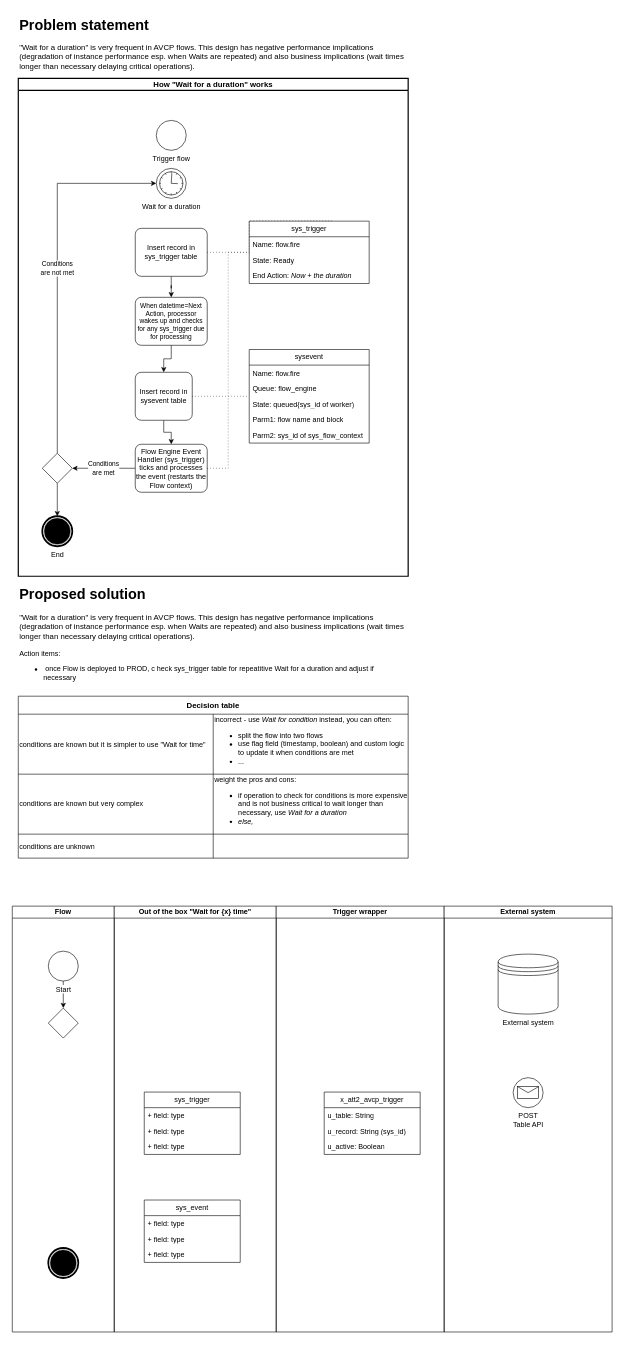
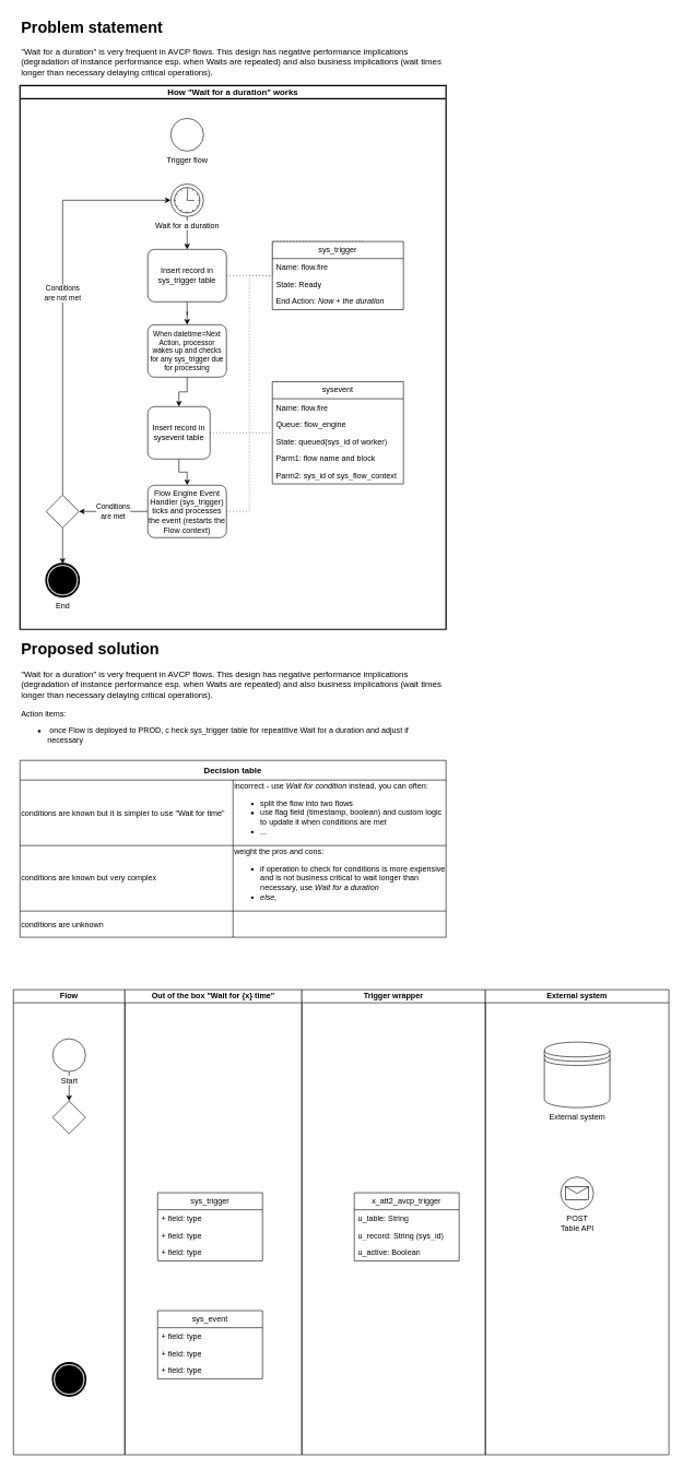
- <mxCell id="36" value="Trigger flow" style="points=[[0.145,0.145,0],[0.5,0,0],[0.855,0.145,0],[1,0.5,0],[0.855,0.855,0],[0.5,1,0],[0.145,0.855,0],[0,0.5,0]];shape=mxgraph.bpmn.event;html=1;verticalLabelPosition=bottom;labelBackgroundColor=#ffffff;verticalAlign=top;align=center;perimeter=ellipsePerimeter;outlineConnect=0;aspect=fixed;outline=standard;symbol=general;" vertex="1" parent="35"><mxGeometry x="230" y="70" width="50" height="50" as="geometry" /></mxCell>
+ <mxCell id="36" value="Trigger flow" style="points=[[0.145,0.145,0],[0.5,0,0],[0.855,0.145,0],[1,0.5,0],[0.855,0.855,0],[0.5,1,0],[0.145,0.855,0],[0,0.5,0]];shape=mxgraph.bpmn.event;html=1;verticalLabelPosition=bottom;labelBackgroundColor=#ffffff;verticalAlign=top;align=center;perimeter=ellipsePerimeter;outlineConnect=0;aspect=fixed;outline=standard;symbol=general;" vertex="1" parent="35"><mxGeometry x="230" y="50" width="50" height="50" as="geometry" /></mxCell>
+ <mxCell id="37" style="edgeStyle=orthogonalEdgeStyle;rounded=0;orthogonalLoop=1;jettySize=auto;html=1;" edge="1" parent="35" source="38" target="40"><mxGeometry relative="1" as="geometry" /></mxCell>
